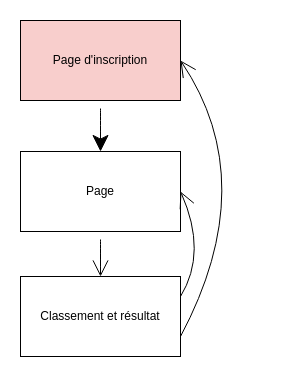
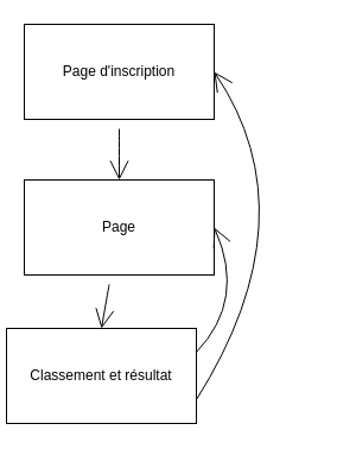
- <mxCell id="3" value="Page d'inscription" style="rounded=0;whiteSpace=wrap;html=1;hachureGap=4;fillColor=#f8cecc;" vertex="1" parent="1"><mxGeometry x="20" y="20" width="160" height="80" as="geometry" /></mxCell>
+ <mxCell id="3" value="Page d'inscription" style="rounded=0;whiteSpace=wrap;html=1;hachureGap=4;" vertex="1" parent="1"><mxGeometry x="20" y="20" width="160" height="80" as="geometry" /></mxCell>
- <mxCell id="2" style="edgeStyle=none;curved=1;rounded=0;orthogonalLoop=1;jettySize=auto;html=1;entryX=0.5;entryY=0;entryDx=0;entryDy=0;endArrow=classic;startSize=14;endSize=14;sourcePerimeterSpacing=8;targetPerimeterSpacing=8;" edge="1" parent="1" source="3" target="5"><mxGeometry relative="1" as="geometry" /></mxCell>
+ <mxCell id="2" style="edgeStyle=none;curved=1;rounded=0;orthogonalLoop=1;jettySize=auto;html=1;entryX=0.5;entryY=0;entryDx=0;entryDy=0;endArrow=open;startSize=14;endSize=14;sourcePerimeterSpacing=8;targetPerimeterSpacing=8;" edge="1" parent="1" source="3" target="5"><mxGeometry relative="1" as="geometry" /></mxCell>
- <mxCell id="8" value="Classement et résultat" style="rounded=0;whiteSpace=wrap;html=1;hachureGap=4;" vertex="1" parent="1"><mxGeometry x="20" y="276" width="160" height="80" as="geometry" /></mxCell>
+ <mxCell id="8" value="Classement et résultat" style="rounded=0;whiteSpace=wrap;html=1;hachureGap=4;" vertex="1" parent="1"><mxGeometry x="5" y="276" width="160" height="80" as="geometry" /></mxCell>
